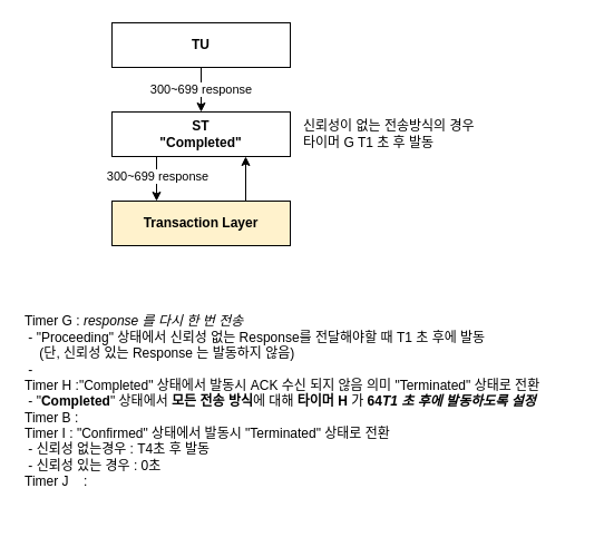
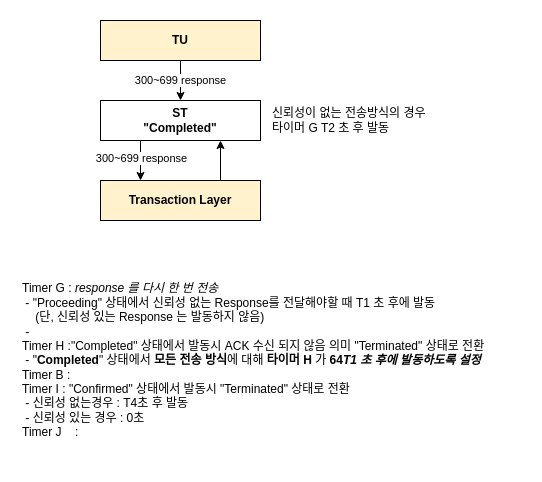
- <mxCell id="3" value="&lt;b&gt;TU&lt;/b&gt;" style="rounded=0;whiteSpace=wrap;html=1;" vertex="1" parent="1"><mxGeometry x="100" y="20" width="160" height="40" as="geometry" /></mxCell>
+ <mxCell id="3" value="&lt;b&gt;TU&lt;/b&gt;" style="rounded=0;whiteSpace=wrap;html=1;fillColor=#fff2cc;" vertex="1" parent="1"><mxGeometry x="100" y="20" width="160" height="40" as="geometry" /></mxCell>
- <mxCell id="9" value="신뢰성이 없는 전송방식의 경우&lt;br&gt;타이머 G T1 초 후 발동" style="text;html=1;align=left;verticalAlign=middle;whiteSpace=wrap;rounded=0;" vertex="1" parent="1"><mxGeometry x="270" y="100" width="170" height="40" as="geometry" /></mxCell>
+ <mxCell id="9" value="신뢰성이 없는 전송방식의 경우&lt;br&gt;타이머 G T2 초 후 발동" style="text;html=1;align=left;verticalAlign=middle;whiteSpace=wrap;rounded=0;" vertex="1" parent="1"><mxGeometry x="270" y="100" width="170" height="40" as="geometry" /></mxCell>
